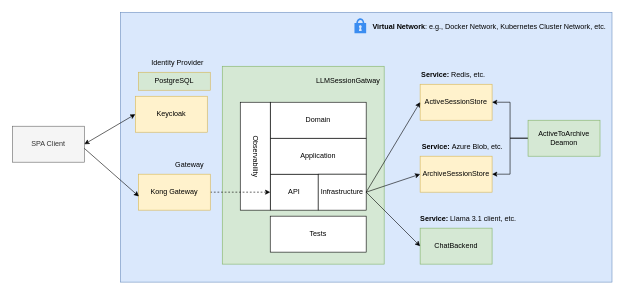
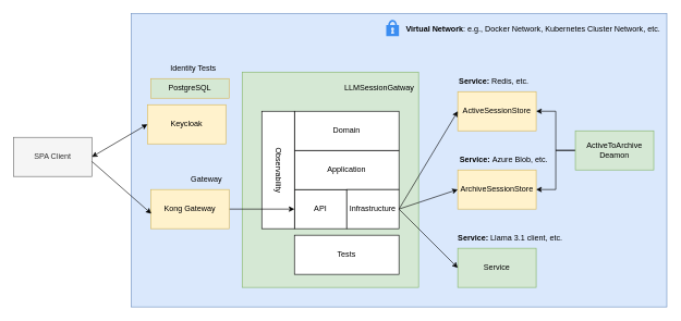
- <mxCell id="32" value="Identity Provider" style="text;html=1;align=center;verticalAlign=middle;resizable=0;points=[];autosize=1;strokeColor=none;fillColor=none;" vertex="1" parent="1"><mxGeometry x="240" y="90" width="110" height="30" as="geometry" /></mxCell>
+ <mxCell id="32" value="Identity Tests" style="text;html=1;align=center;verticalAlign=middle;resizable=0;points=[];autosize=1;strokeColor=none;fillColor=none;" vertex="1" parent="1"><mxGeometry x="240" y="90" width="110" height="30" as="geometry" /></mxCell>
- <mxCell id="25" style="edgeStyle=orthogonalEdgeStyle;rounded=0;orthogonalLoop=1;jettySize=auto;html=1;dashed=1;" edge="1" parent="1" source="26" target="6"><mxGeometry relative="1" as="geometry" /></mxCell>
+ <mxCell id="25" style="edgeStyle=orthogonalEdgeStyle;rounded=0;orthogonalLoop=1;jettySize=auto;html=1;" edge="1" parent="1" source="26" target="6"><mxGeometry relative="1" as="geometry" /></mxCell>
- <mxCell id="15" value="ChatBackend" style="rounded=0;whiteSpace=wrap;html=1;fillColor=#d5e8d4;strokeColor=#82b366;" vertex="1" parent="1"><mxGeometry x="700" y="380" width="120" height="60" as="geometry" /></mxCell>
+ <mxCell id="15" value="Service" style="rounded=0;whiteSpace=wrap;html=1;fillColor=#d5e8d4;strokeColor=#82b366;" vertex="1" parent="1"><mxGeometry x="700" y="380" width="120" height="60" as="geometry" /></mxCell>
